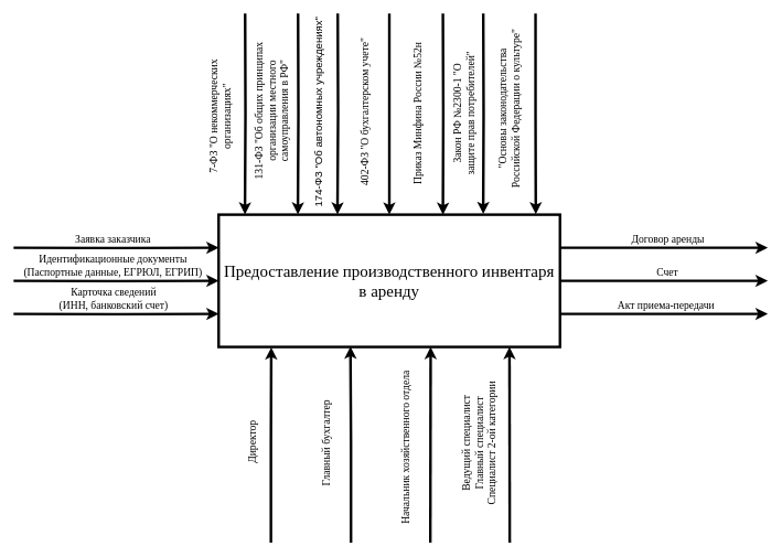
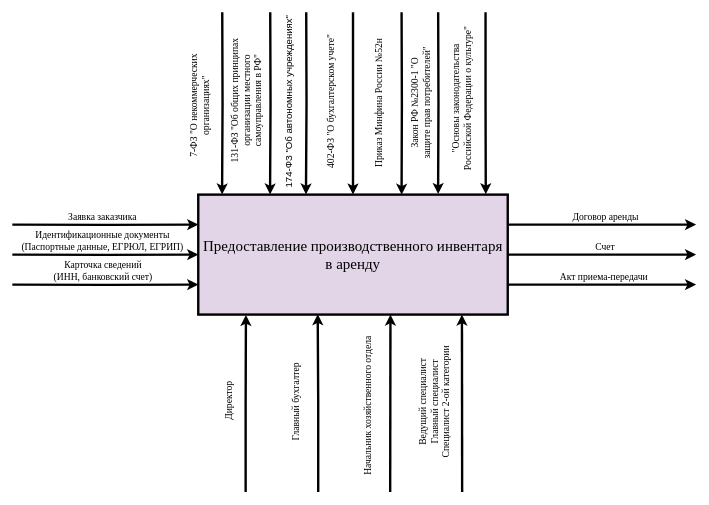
- <mxCell id="36" value="&lt;font face=&quot;Lucida Console&quot; style=&quot;font-size: 25px;&quot;&gt;Предоставление производственного инвентаря в аренду&lt;/font&gt;" style="rounded=0;whiteSpace=wrap;html=1;strokeWidth=4;" parent="1" vertex="1"><mxGeometry x="330" y="324" width="516" height="200" as="geometry" /></mxCell>
+ <mxCell id="36" value="&lt;font face=&quot;Lucida Console&quot; style=&quot;font-size: 25px;&quot;&gt;Предоставление производственного инвентаря в аренду&lt;/font&gt;" style="rounded=0;whiteSpace=wrap;html=1;strokeWidth=4;fillColor=#e1d5e7;" parent="1" vertex="1"><mxGeometry x="330" y="324" width="516" height="200" as="geometry" /></mxCell>
